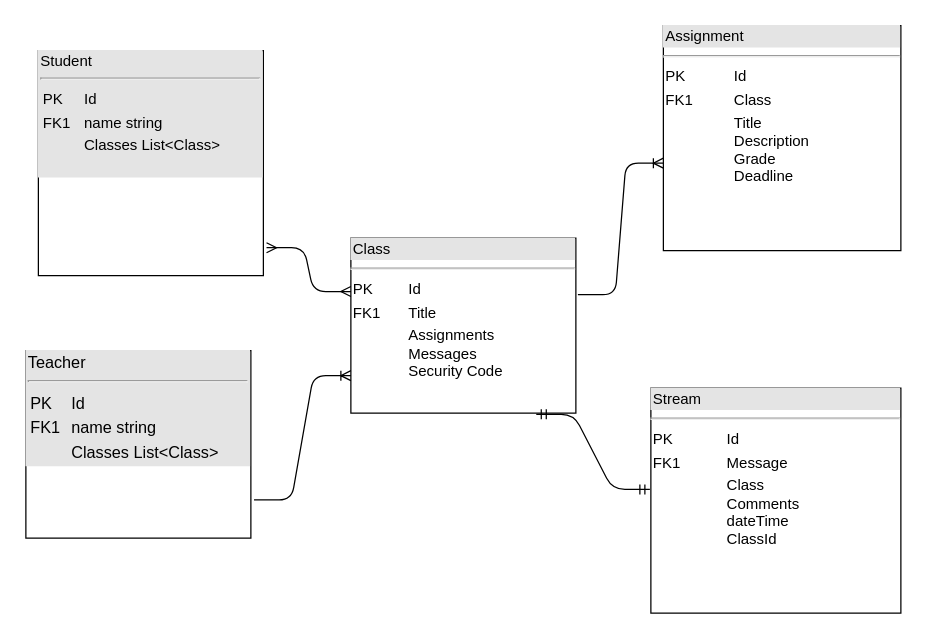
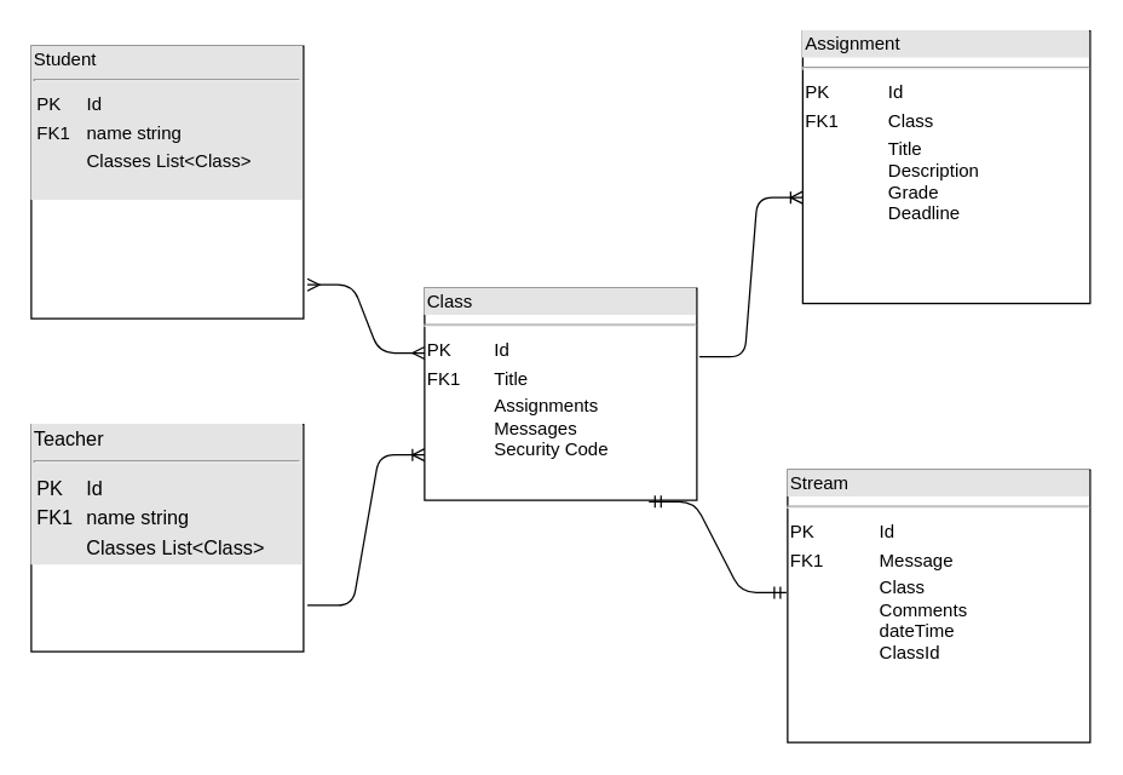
- <mxCell id="2" value="&lt;div style=&quot;box-sizing: border-box ; width: 100% ; background: #e4e4e4 ; padding: 2px&quot;&gt;Student&lt;hr&gt;&lt;table cellpadding=&quot;2&quot; cellspacing=&quot;0&quot; style=&quot;font-size: 1em ; width: 100%&quot;&gt;&lt;tbody&gt;&lt;tr&gt;&lt;td&gt;PK&lt;/td&gt;&lt;td&gt;Id&lt;/td&gt;&lt;/tr&gt;&lt;tr&gt;&lt;td&gt;FK1&lt;/td&gt;&lt;td&gt;name string&lt;/td&gt;&lt;/tr&gt;&lt;tr&gt;&lt;td&gt;&lt;/td&gt;&lt;td&gt;Classes List&amp;lt;Class&amp;gt;&lt;br&gt;&lt;br&gt;&lt;/td&gt;&lt;/tr&gt;&lt;/tbody&gt;&lt;/table&gt;&lt;/div&gt;" style="verticalAlign=top;align=left;overflow=fill;html=1;" vertex="1" parent="1"><mxGeometry x="30" y="40" width="180" height="180" as="geometry" /></mxCell>
+ <mxCell id="2" value="&lt;div style=&quot;box-sizing: border-box ; width: 100% ; background: #e4e4e4 ; padding: 2px&quot;&gt;Student&lt;hr&gt;&lt;table cellpadding=&quot;2&quot; cellspacing=&quot;0&quot; style=&quot;font-size: 1em ; width: 100%&quot;&gt;&lt;tbody&gt;&lt;tr&gt;&lt;td&gt;PK&lt;/td&gt;&lt;td&gt;Id&lt;/td&gt;&lt;/tr&gt;&lt;tr&gt;&lt;td&gt;FK1&lt;/td&gt;&lt;td&gt;name string&lt;/td&gt;&lt;/tr&gt;&lt;tr&gt;&lt;td&gt;&lt;/td&gt;&lt;td&gt;Classes List&amp;lt;Class&amp;gt;&lt;br&gt;&lt;br&gt;&lt;/td&gt;&lt;/tr&gt;&lt;/tbody&gt;&lt;/table&gt;&lt;/div&gt;" style="verticalAlign=top;align=left;overflow=fill;html=1;" vertex="1" parent="1"><mxGeometry x="20" y="30" width="180" height="180" as="geometry" /></mxCell>
